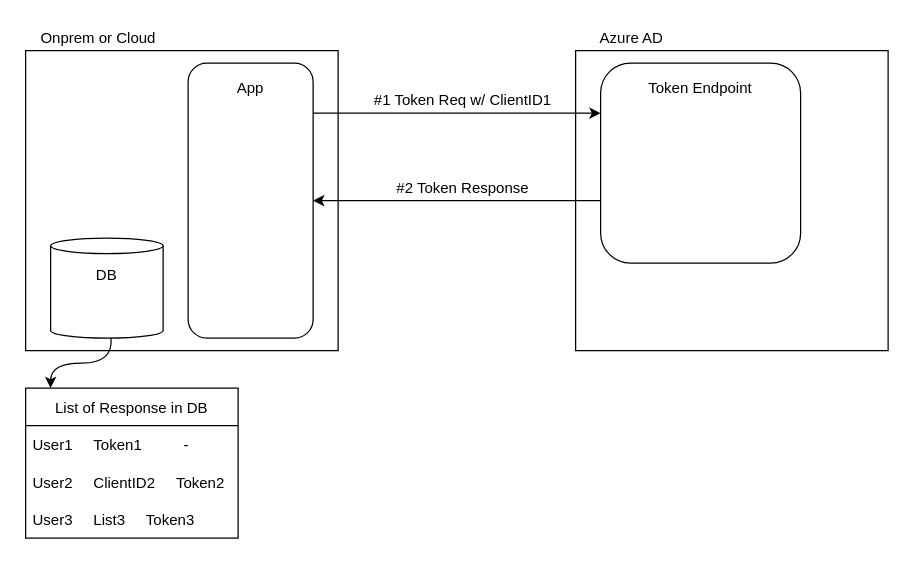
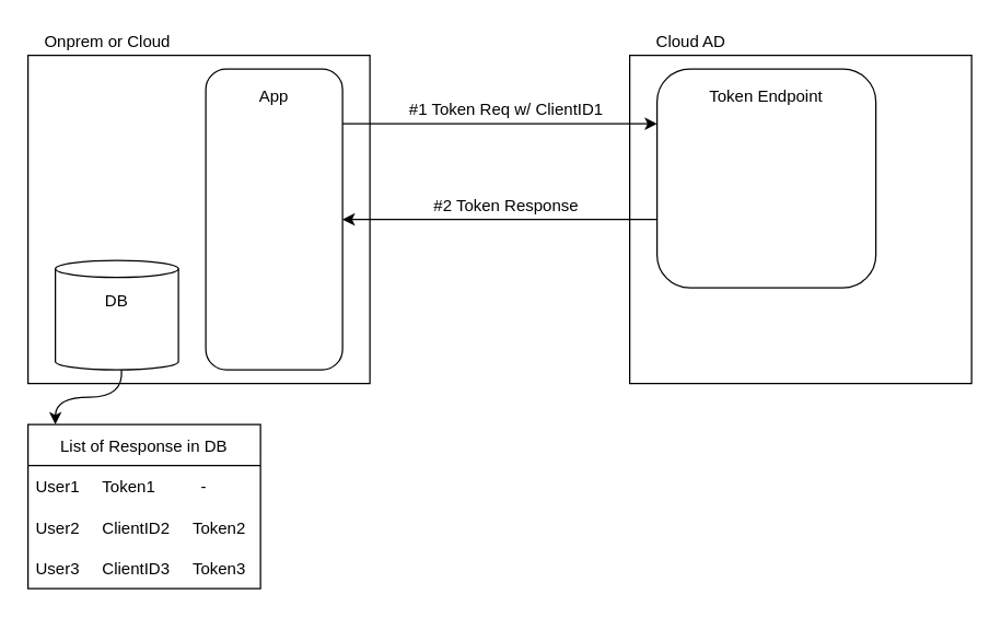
- <mxCell id="15" value="Azure AD" style="text;html=1;strokeColor=none;fillColor=none;align=center;verticalAlign=middle;whiteSpace=wrap;rounded=0;" vertex="1" parent="1"><mxGeometry x="460" y="20" width="90" height="20" as="geometry" /></mxCell>
+ <mxCell id="15" value="Cloud AD" style="text;html=1;strokeColor=none;fillColor=none;align=center;verticalAlign=middle;whiteSpace=wrap;rounded=0;" vertex="1" parent="1"><mxGeometry x="460" y="20" width="90" height="20" as="geometry" /></mxCell>
- <mxCell id="9" value="User3     List3     Token3" style="text;strokeColor=none;fillColor=none;align=left;verticalAlign=middle;spacingLeft=4;spacingRight=4;overflow=hidden;points=[[0,0.5],[1,0.5]];portConstraint=eastwest;rotatable=0;" vertex="1" parent="6"><mxGeometry y="90" width="170" height="30" as="geometry" /></mxCell>
+ <mxCell id="9" value="User3     ClientID3     Token3" style="text;strokeColor=none;fillColor=none;align=left;verticalAlign=middle;spacingLeft=4;spacingRight=4;overflow=hidden;points=[[0,0.5],[1,0.5]];portConstraint=eastwest;rotatable=0;" vertex="1" parent="6"><mxGeometry y="90" width="170" height="30" as="geometry" /></mxCell>
